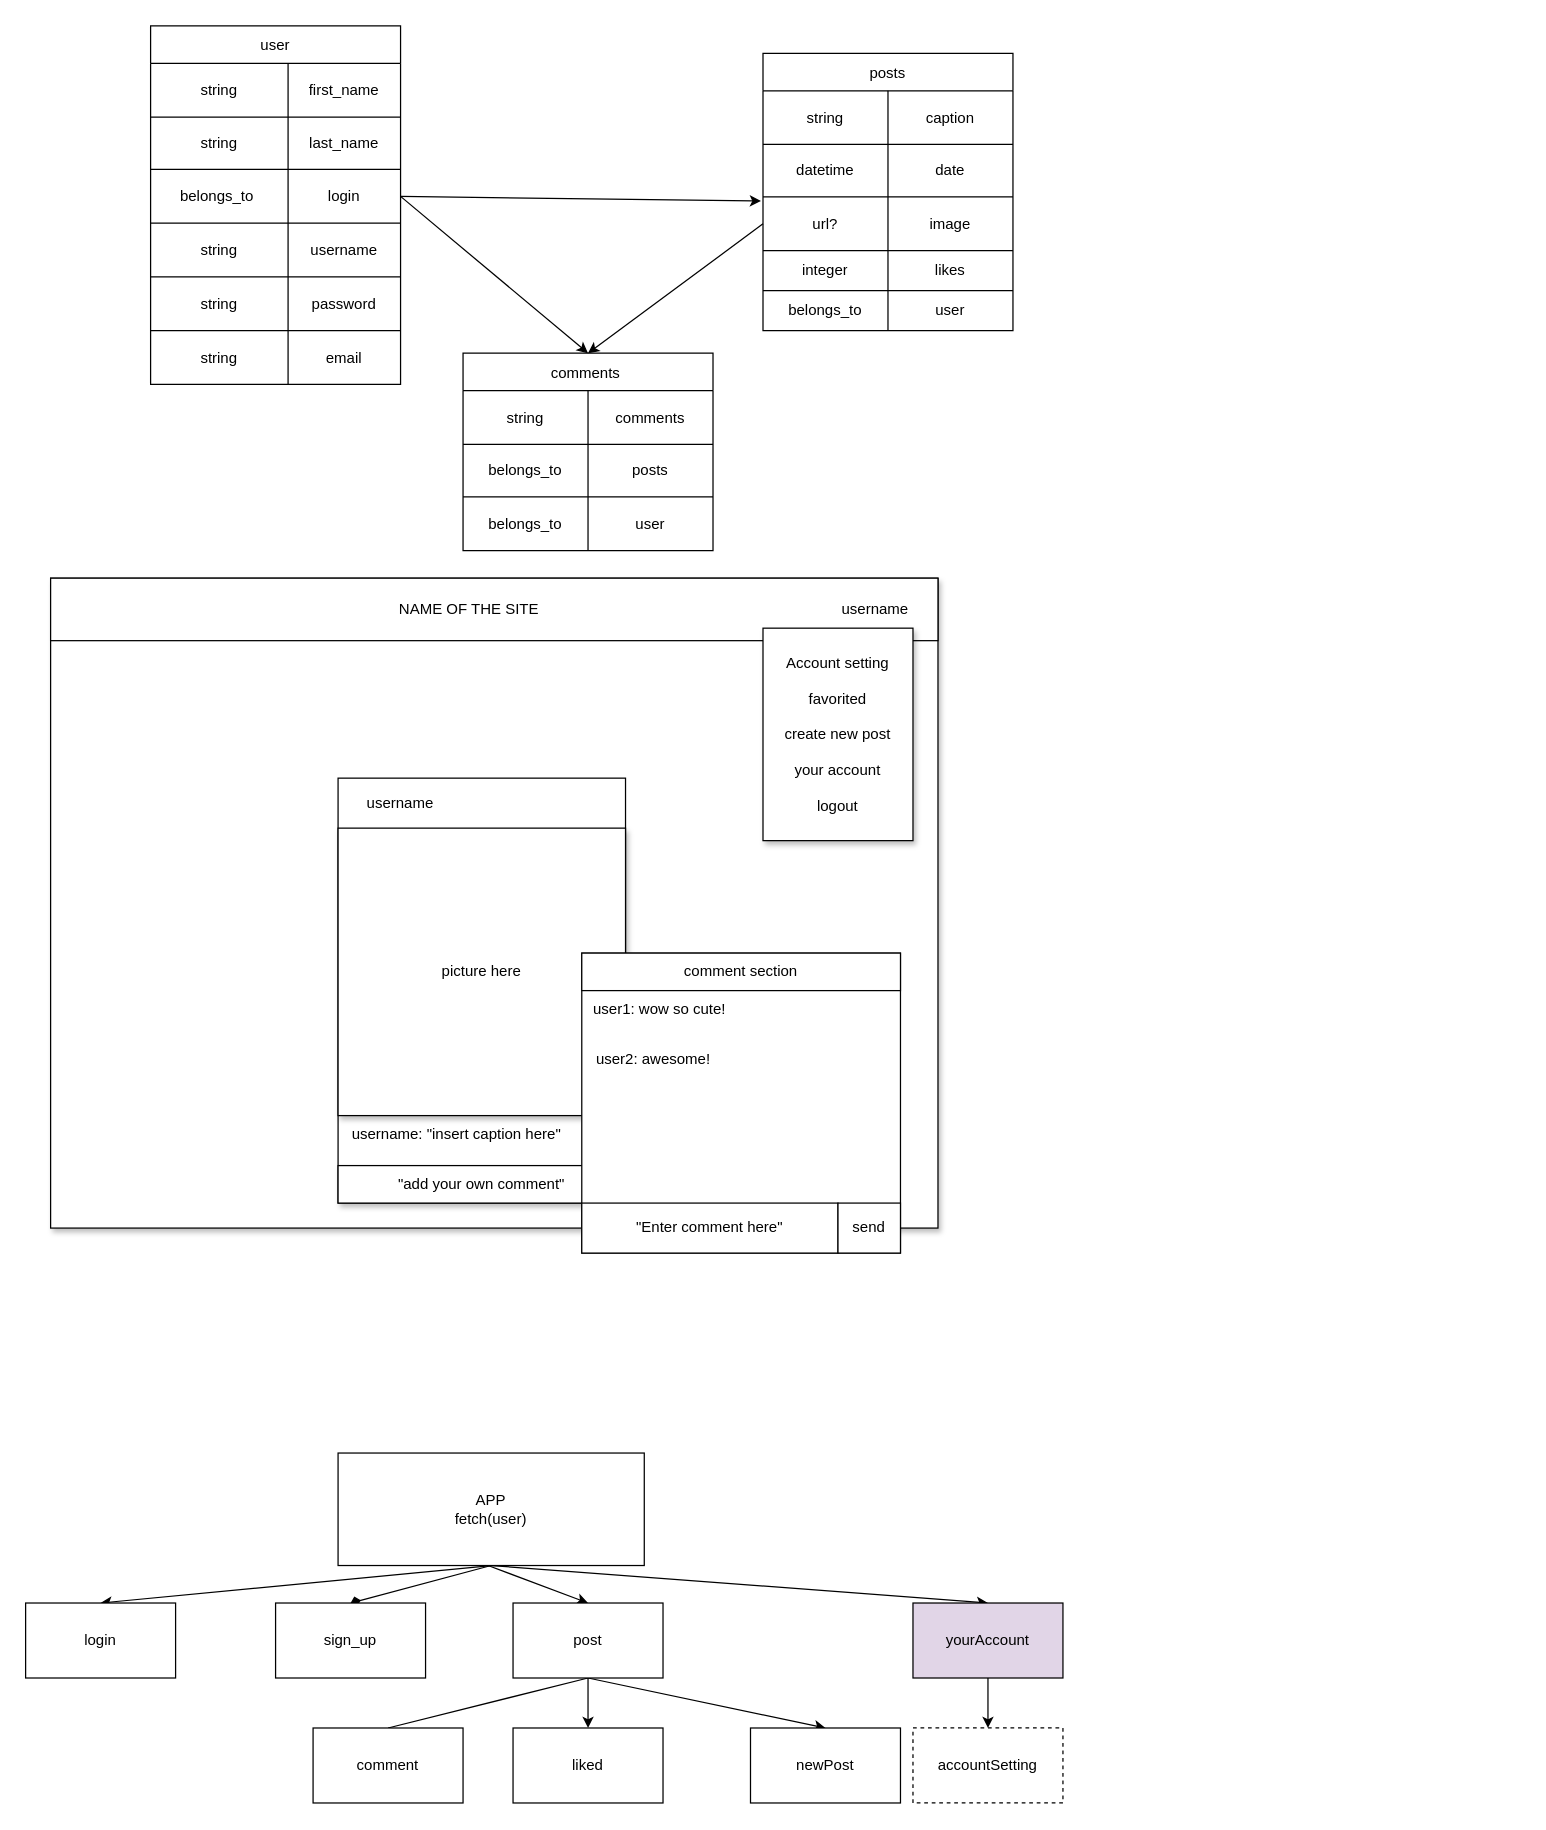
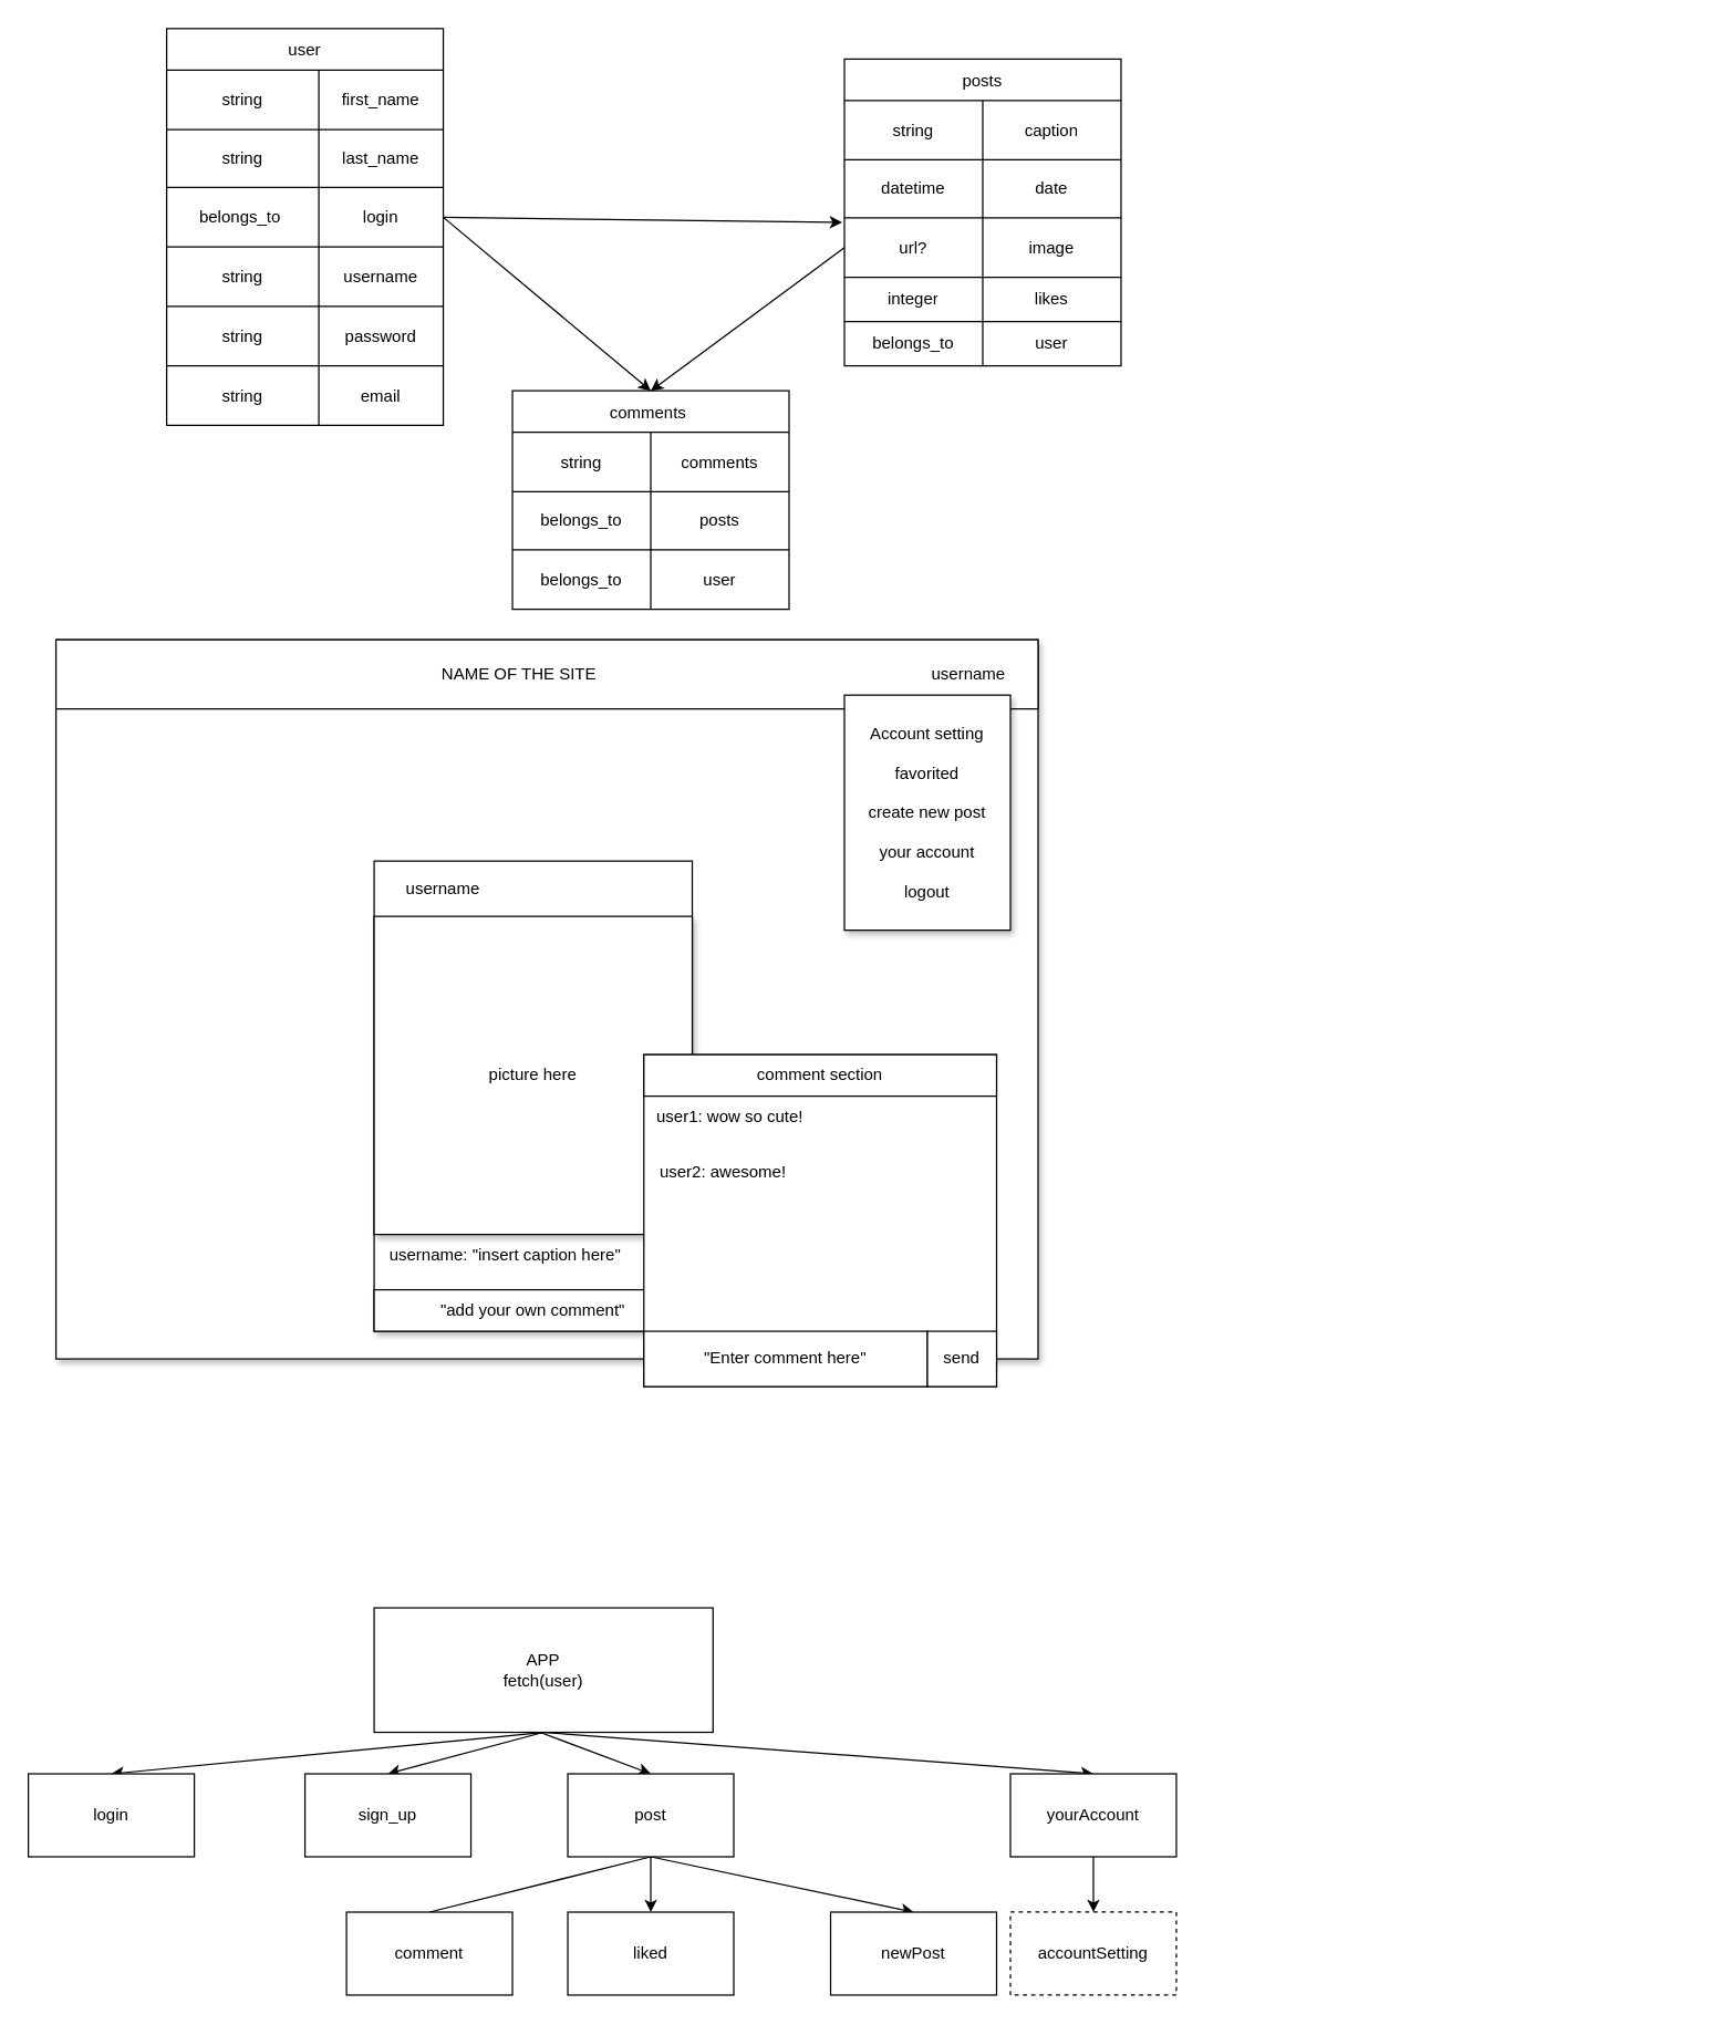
- <mxCell id="68" style="edgeStyle=none;html=1;exitX=0.5;exitY=1;exitDx=0;exitDy=0;entryX=0.5;entryY=0;entryDx=0;entryDy=0;endArrow=diamond;" parent="1" source="69" target="71" edge="1"><mxGeometry relative="1" as="geometry" /></mxCell>
+ <mxCell id="68" style="edgeStyle=none;html=1;exitX=0.5;exitY=1;exitDx=0;exitDy=0;entryX=0.5;entryY=0;entryDx=0;entryDy=0;" parent="1" source="69" target="71" edge="1"><mxGeometry relative="1" as="geometry" /></mxCell>
- <mxCell id="83" value="yourAccount" style="whiteSpace=wrap;html=1;fillColor=#e1d5e7;" parent="1" vertex="1"><mxGeometry x="730" y="1282" width="120" height="60" as="geometry" /></mxCell>
+ <mxCell id="83" value="yourAccount" style="whiteSpace=wrap;html=1;" parent="1" vertex="1"><mxGeometry x="730" y="1282" width="120" height="60" as="geometry" /></mxCell>
